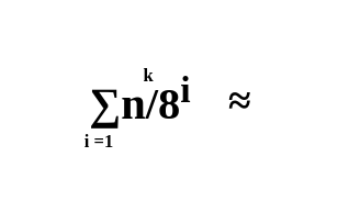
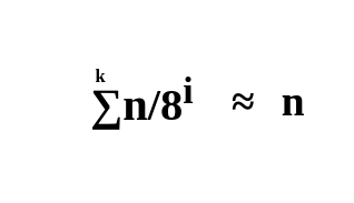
- <mxCell id="5" value="&lt;b&gt;k&lt;/b&gt;" style="text;html=1;strokeColor=none;fillColor=none;align=center;verticalAlign=middle;whiteSpace=wrap;rounded=0;fontFamily=Comic Sans MS;fontSize=11;" vertex="1" parent="2"><mxGeometry x="40" y="10" width="60" height="30" as="geometry" /></mxCell>
+ <mxCell id="5" value="&lt;b&gt;k&lt;/b&gt;" style="text;html=1;strokeColor=none;fillColor=none;align=center;verticalAlign=middle;whiteSpace=wrap;rounded=0;fontFamily=Comic Sans MS;fontSize=11;" vertex="1" parent="2"><mxGeometry x="10" y="10" width="60" height="30" as="geometry" /></mxCell>
+ <mxCell id="7" value="n" style="text;html=1;align=center;verticalAlign=middle;resizable=0;points=[];autosize=1;strokeColor=none;fillColor=none;fontSize=25;fontFamily=Comic Sans MS;fontStyle=1" vertex="1" parent="1"><mxGeometry x="160" y="40" width="30" height="40" as="geometry" /></mxCell>
- <mxCell id="4" value="&lt;b&gt;i =1&lt;/b&gt;" style="text;html=1;strokeColor=none;fillColor=none;align=center;verticalAlign=middle;whiteSpace=wrap;rounded=0;fontFamily=Comic Sans MS;fontSize=11;" vertex="1" parent="2"><mxGeometry x="10" y="50" width="60" height="30" as="geometry" /></mxCell>
